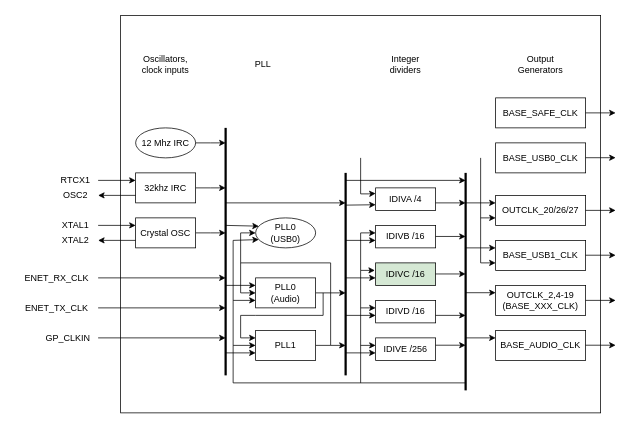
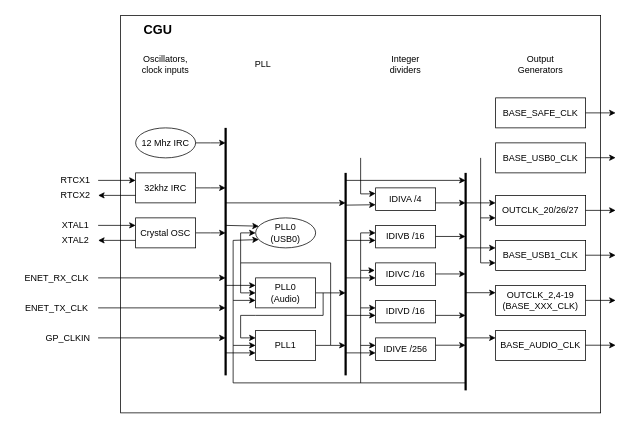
+ <mxCell id="64" value="&lt;b&gt;&lt;font style=&quot;font-size: 17px;&quot;&gt;CGU&lt;/font&gt;&lt;/b&gt;" style="text;html=1;strokeColor=none;fillColor=none;align=center;verticalAlign=middle;whiteSpace=wrap;rounded=0;" vertex="1" parent="1"><mxGeometry x="160" y="20" width="100" height="40" as="geometry" /></mxCell>
- <mxCell id="79" value="OSC2" style="text;html=1;strokeColor=none;fillColor=none;align=center;verticalAlign=middle;whiteSpace=wrap;rounded=0;" vertex="1" parent="1"><mxGeometry x="70" y="250" width="60" height="20" as="geometry" /></mxCell>
+ <mxCell id="79" value="RTCX2" style="text;html=1;strokeColor=none;fillColor=none;align=center;verticalAlign=middle;whiteSpace=wrap;rounded=0;" vertex="1" parent="1"><mxGeometry x="70" y="250" width="60" height="20" as="geometry" /></mxCell>
- <mxCell id="19" value="IDIVC /16" style="rounded=0;whiteSpace=wrap;html=1;fillColor=#d5e8d4;" vertex="1" parent="1"><mxGeometry x="500" y="350" width="80" height="30" as="geometry" /></mxCell>
+ <mxCell id="19" value="IDIVC /16" style="rounded=0;whiteSpace=wrap;html=1;" vertex="1" parent="1"><mxGeometry x="500" y="350" width="80" height="30" as="geometry" /></mxCell>
